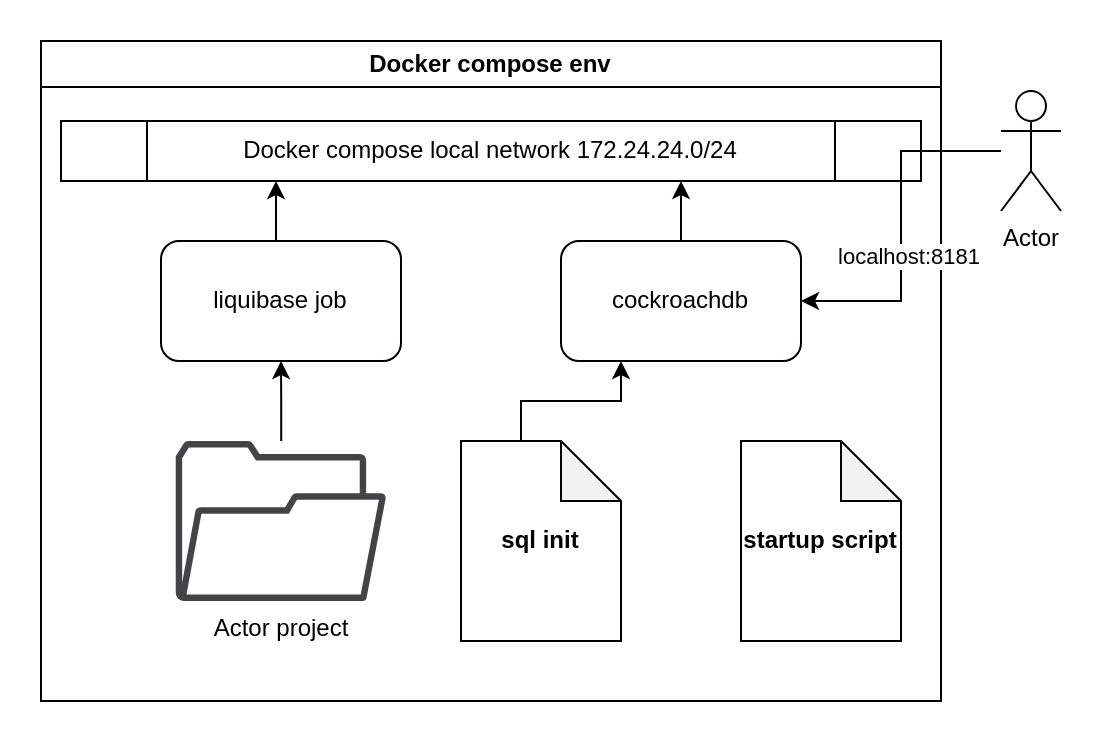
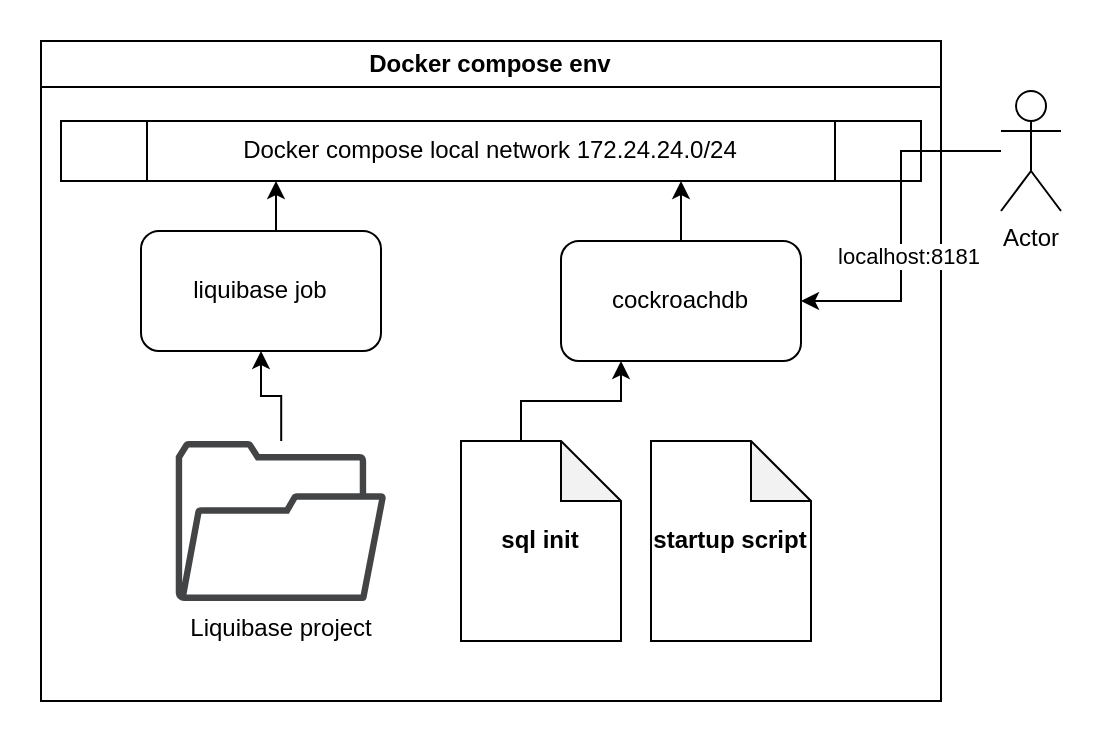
- <mxCell id="10" value="liquibase job" style="rounded=1;whiteSpace=wrap;html=1;" vertex="1" parent="2"><mxGeometry x="60" y="100" width="120" height="60" as="geometry" /></mxCell>
+ <mxCell id="10" value="liquibase job" style="rounded=1;whiteSpace=wrap;html=1;" vertex="1" parent="2"><mxGeometry x="50" y="95" width="120" height="60" as="geometry" /></mxCell>
- <mxCell id="8" value="&lt;b&gt;startup script&lt;/b&gt;" style="shape=note;whiteSpace=wrap;html=1;backgroundOutline=1;darkOpacity=0.05;" parent="2" vertex="1"><mxGeometry x="350" y="200" width="80" height="100" as="geometry" /></mxCell>
+ <mxCell id="8" value="&lt;b&gt;startup script&lt;/b&gt;" style="shape=note;whiteSpace=wrap;html=1;backgroundOutline=1;darkOpacity=0.05;" parent="2" vertex="1"><mxGeometry x="305" y="200" width="80" height="100" as="geometry" /></mxCell>
- <mxCell id="12" value="Actor project" style="sketch=0;pointerEvents=1;shadow=0;dashed=0;html=1;strokeColor=none;fillColor=#434445;aspect=fixed;labelPosition=center;verticalLabelPosition=bottom;verticalAlign=top;align=center;outlineConnect=0;shape=mxgraph.vvd.folder;" vertex="1" parent="2"><mxGeometry x="67.37" y="200" width="105.26" height="80" as="geometry" /></mxCell>
+ <mxCell id="12" value="Liquibase project" style="sketch=0;pointerEvents=1;shadow=0;dashed=0;html=1;strokeColor=none;fillColor=#434445;aspect=fixed;labelPosition=center;verticalLabelPosition=bottom;verticalAlign=top;align=center;outlineConnect=0;shape=mxgraph.vvd.folder;" vertex="1" parent="2"><mxGeometry x="67.37" y="200" width="105.26" height="80" as="geometry" /></mxCell>
